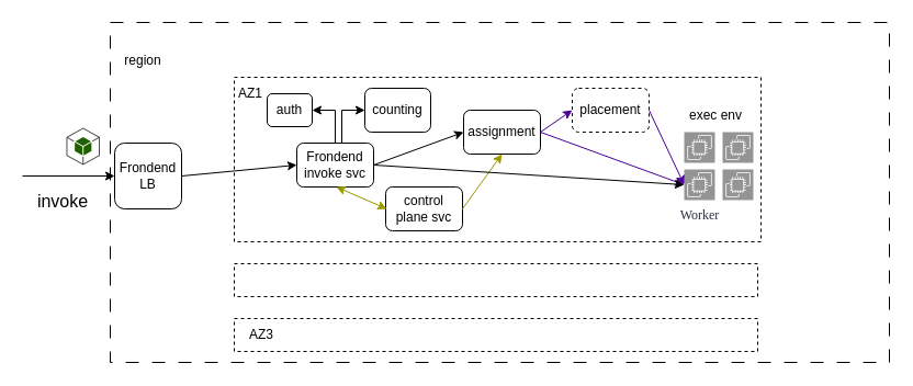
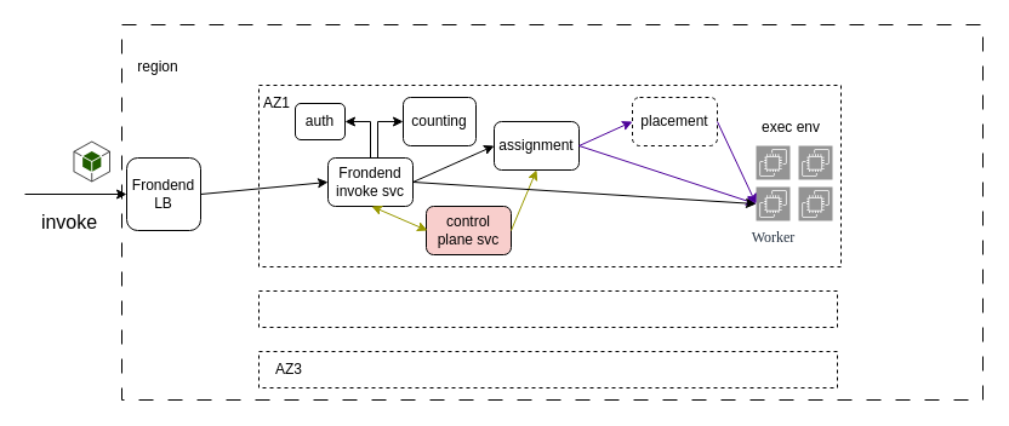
- <mxCell id="13" value="assignment" style="rounded=1;whiteSpace=wrap;html=1;" vertex="1" parent="1"><mxGeometry x="422" y="100" width="70" height="40" as="geometry" /></mxCell>
+ <mxCell id="13" value="assignment" style="rounded=1;whiteSpace=wrap;html=1;" vertex="1" parent="1"><mxGeometry x="407" y="100" width="70" height="40" as="geometry" /></mxCell>
- <mxCell id="19" value="control plane svc" style="rounded=1;whiteSpace=wrap;html=1;" vertex="1" parent="1"><mxGeometry x="351" y="170" width="70" height="40" as="geometry" /></mxCell>
+ <mxCell id="19" value="control plane svc" style="rounded=1;whiteSpace=wrap;html=1;fillColor=#f8cecc;" vertex="1" parent="1"><mxGeometry x="351" y="170" width="70" height="40" as="geometry" /></mxCell>
